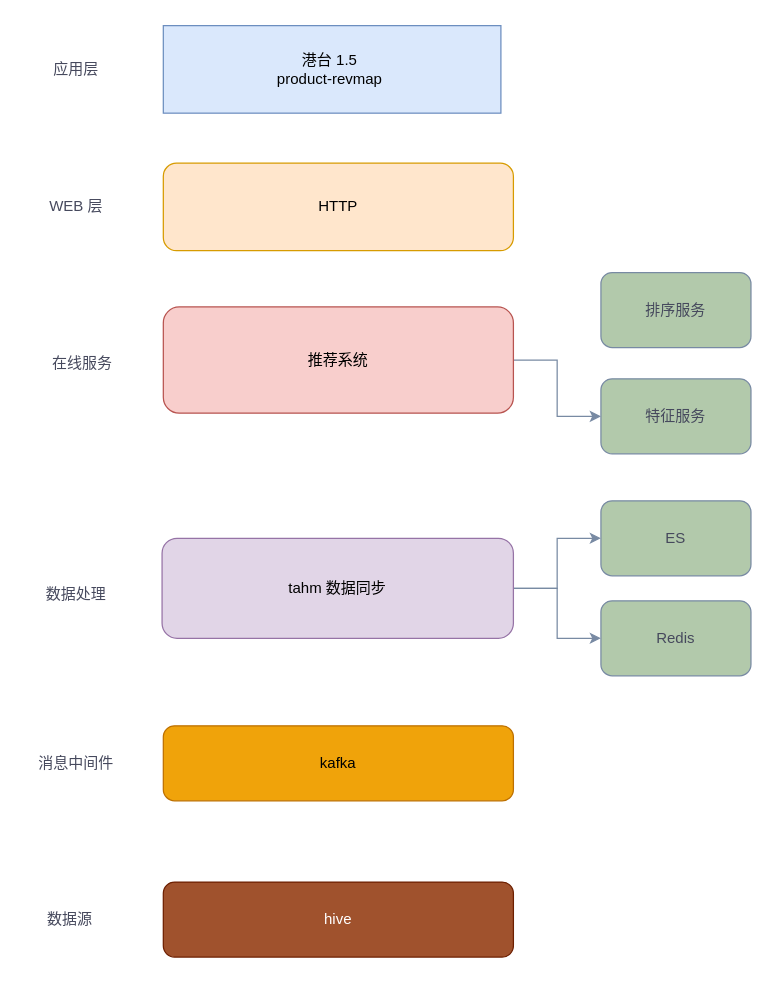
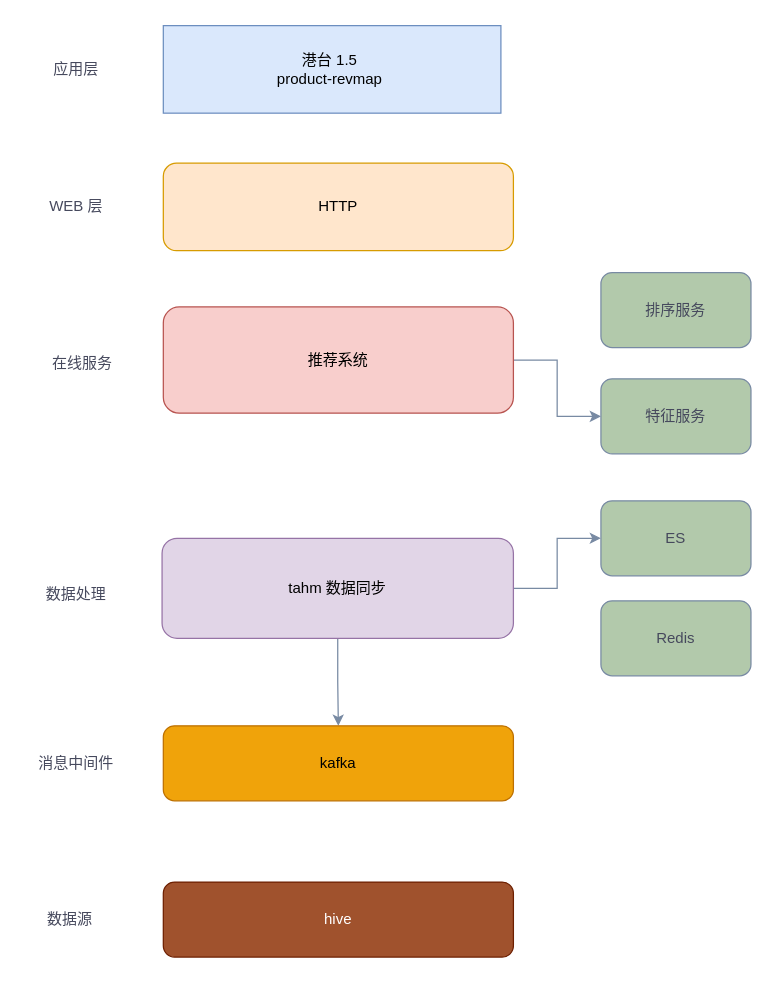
- <mxCell id="12" style="edgeStyle=orthogonalEdgeStyle;rounded=0;orthogonalLoop=1;jettySize=auto;html=1;entryX=0;entryY=0.5;entryDx=0;entryDy=0;labelBackgroundColor=none;strokeColor=#788AA3;fontColor=default;" edge="1" parent="1" source="13" target="16"><mxGeometry relative="1" as="geometry" /></mxCell>
+ <mxCell id="12" style="edgeStyle=orthogonalEdgeStyle;rounded=0;orthogonalLoop=1;jettySize=auto;html=1;labelBackgroundColor=none;strokeColor=#788AA3;fontColor=default;" edge="1" parent="1" source="13" target="18"><mxGeometry relative="1" as="geometry" /></mxCell>
